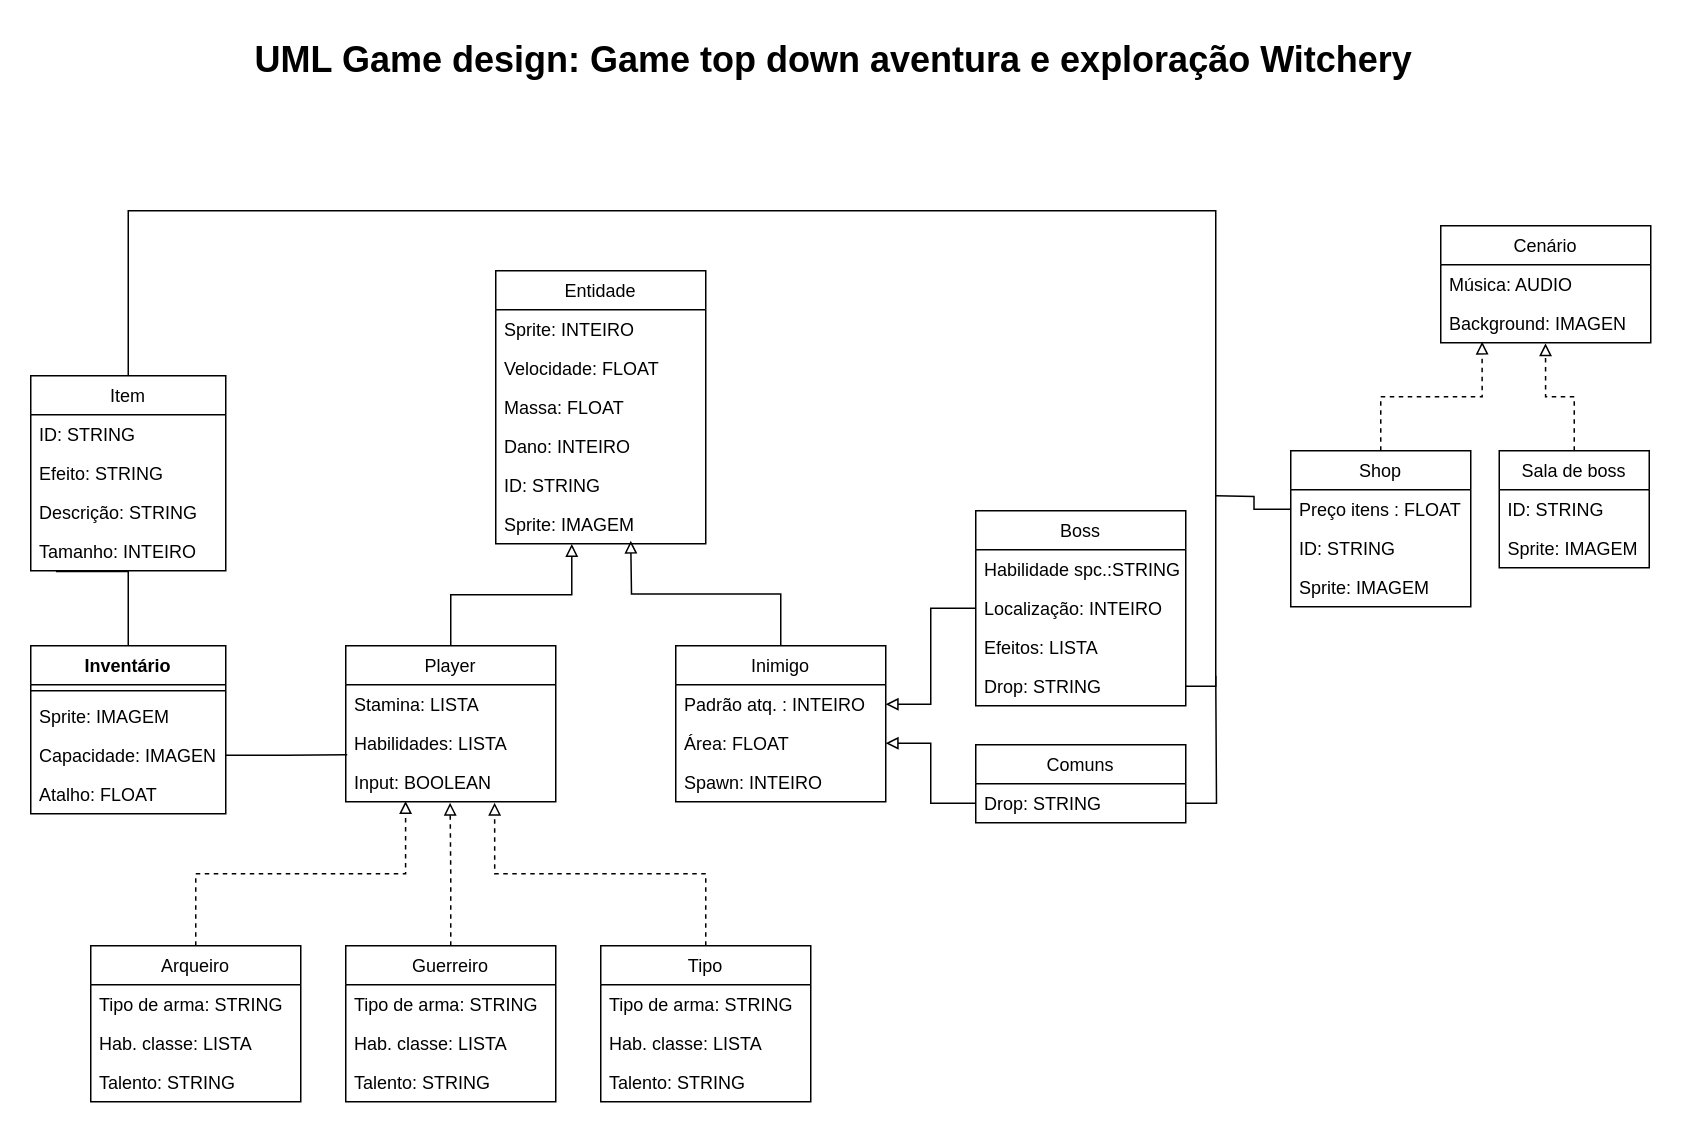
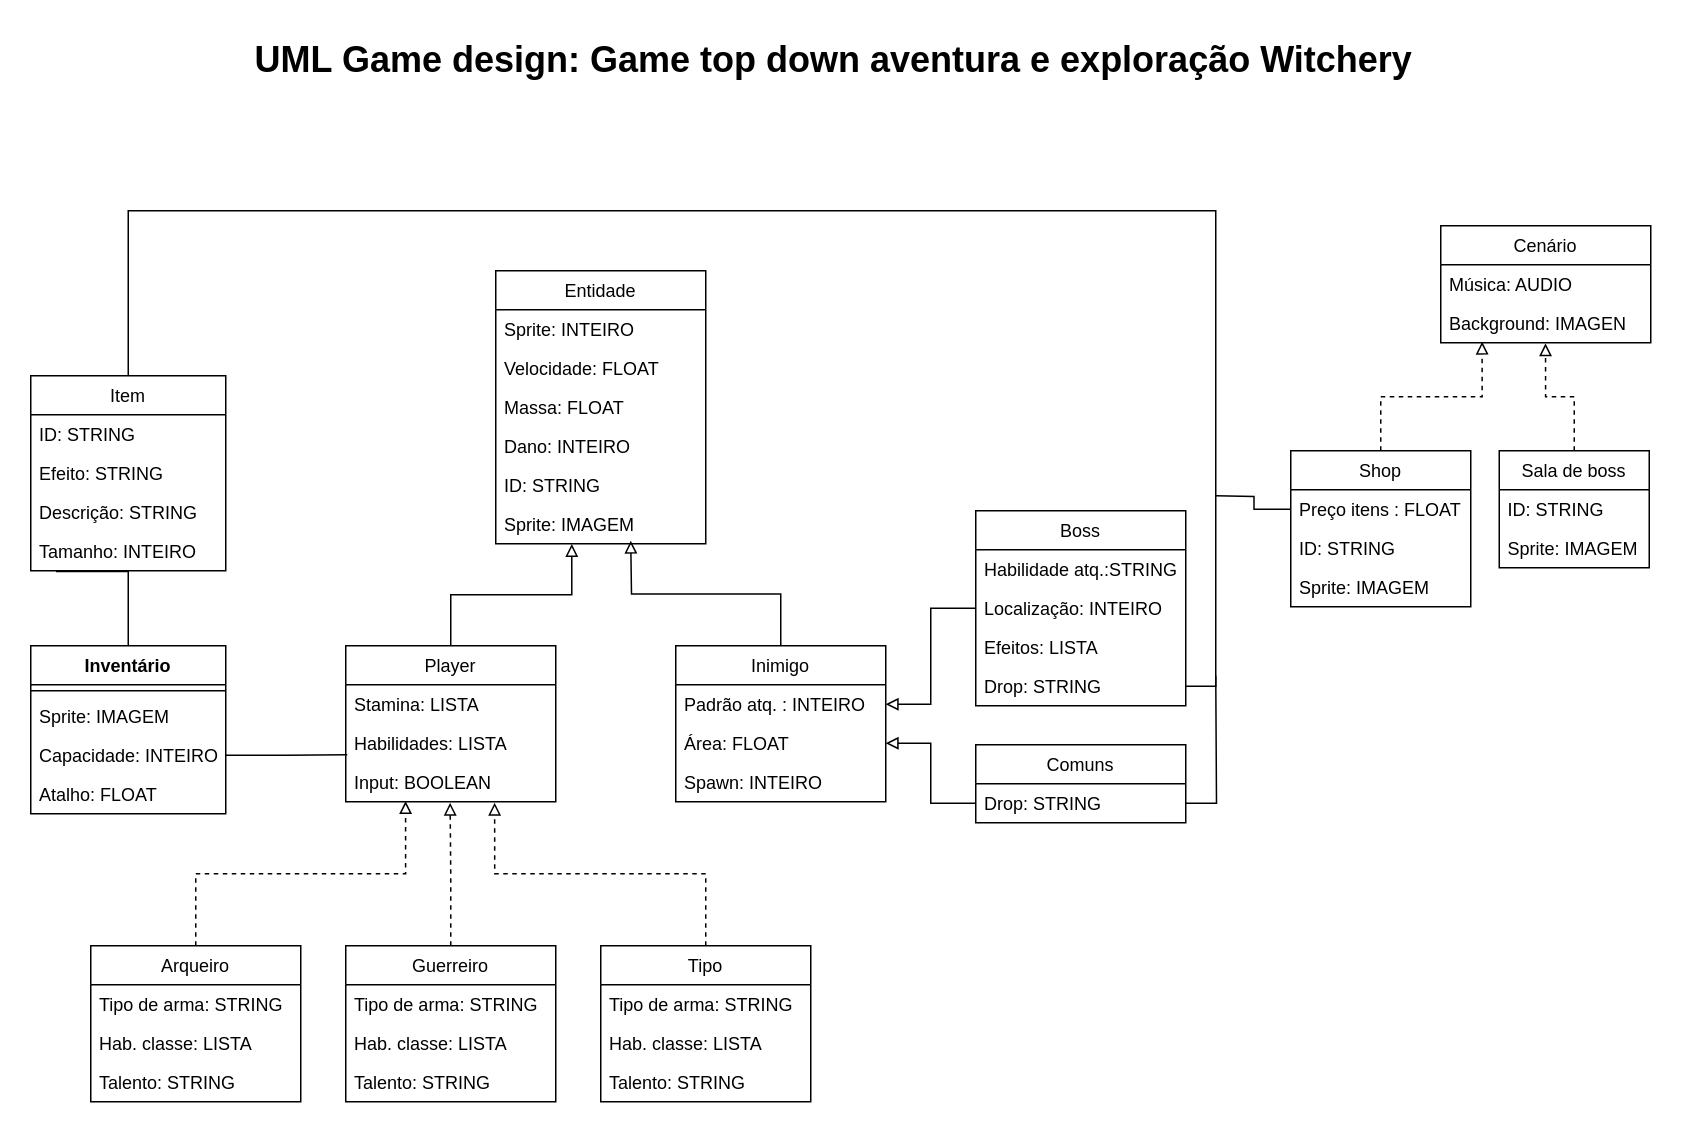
- <mxCell id="49" value="Habilidade spc.:STRING" style="text;strokeColor=none;fillColor=none;align=left;verticalAlign=top;spacingLeft=4;spacingRight=4;overflow=hidden;rotatable=0;points=[[0,0.5],[1,0.5]];portConstraint=eastwest;" vertex="1" parent="48"><mxGeometry y="26" width="140" height="26" as="geometry" /></mxCell>
+ <mxCell id="49" value="Habilidade atq.:STRING" style="text;strokeColor=none;fillColor=none;align=left;verticalAlign=top;spacingLeft=4;spacingRight=4;overflow=hidden;rotatable=0;points=[[0,0.5],[1,0.5]];portConstraint=eastwest;" vertex="1" parent="48"><mxGeometry y="26" width="140" height="26" as="geometry" /></mxCell>
- <mxCell id="18" value="Capacidade: IMAGEN" style="text;strokeColor=none;fillColor=none;align=left;verticalAlign=top;spacingLeft=4;spacingRight=4;overflow=hidden;rotatable=0;points=[[0,0.5],[1,0.5]];portConstraint=eastwest;" vertex="1" parent="15"><mxGeometry y="60" width="130" height="26" as="geometry" /></mxCell>
+ <mxCell id="18" value="Capacidade: INTEIRO" style="text;strokeColor=none;fillColor=none;align=left;verticalAlign=top;spacingLeft=4;spacingRight=4;overflow=hidden;rotatable=0;points=[[0,0.5],[1,0.5]];portConstraint=eastwest;" vertex="1" parent="15"><mxGeometry y="60" width="130" height="26" as="geometry" /></mxCell>
